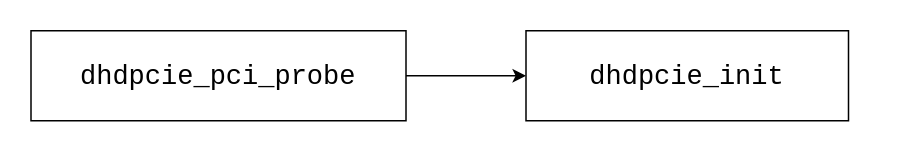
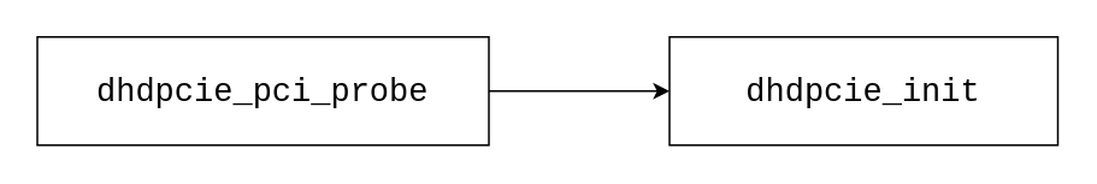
- <mxCell id="4" value="&lt;div style=&quot;font-family: Consolas, &amp;quot;Courier New&amp;quot;, monospace; font-size: 18px; line-height: 24px; white-space: pre;&quot;&gt;&lt;span&gt;&lt;font style=&quot;color: rgb(0, 0, 0);&quot;&gt;dhdpcie_init&lt;/font&gt;&lt;/span&gt;&lt;/div&gt;" style="whiteSpace=wrap;html=1;rounded=0;" vertex="1" parent="1"><mxGeometry x="350" y="20" width="215" height="60" as="geometry" /></mxCell>
+ <mxCell id="4" value="&lt;div style=&quot;font-family: Consolas, &amp;quot;Courier New&amp;quot;, monospace; font-size: 18px; line-height: 24px; white-space: pre;&quot;&gt;&lt;span&gt;&lt;font style=&quot;color: rgb(0, 0, 0);&quot;&gt;dhdpcie_init&lt;/font&gt;&lt;/span&gt;&lt;/div&gt;" style="whiteSpace=wrap;html=1;rounded=0;" vertex="1" parent="1"><mxGeometry x="370" y="20" width="215" height="60" as="geometry" /></mxCell>
